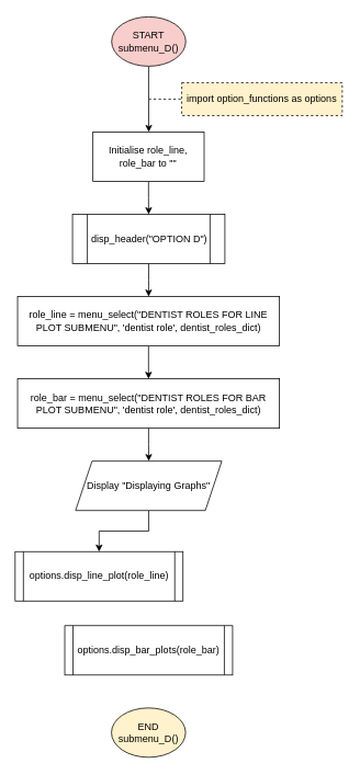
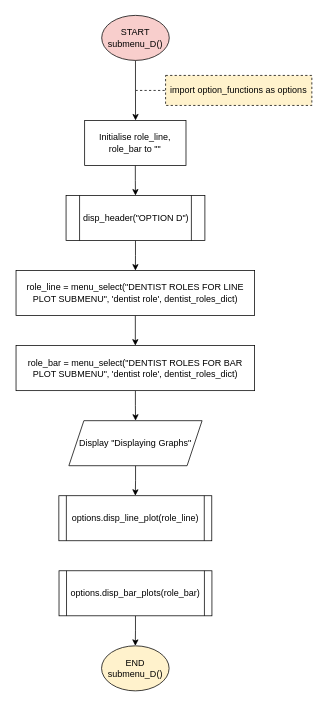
- <mxCell id="10" value="options.disp_line_plot(role_line)" style="shape=process;whiteSpace=wrap;html=1;backgroundOutline=1;size=0.049;" vertex="1" parent="1"><mxGeometry x="17.92" y="670" width="203.75" height="60" as="geometry" /></mxCell>
+ <mxCell id="10" value="options.disp_line_plot(role_line)" style="shape=process;whiteSpace=wrap;html=1;backgroundOutline=1;size=0.049;" vertex="1" parent="1"><mxGeometry x="77.92" y="660" width="203.75" height="60" as="geometry" /></mxCell>
+ <mxCell id="18" value="" style="edgeStyle=orthogonalEdgeStyle;rounded=0;orthogonalLoop=1;jettySize=auto;html=1;" edge="1" parent="1" source="19" target="11"><mxGeometry relative="1" as="geometry" /></mxCell>
